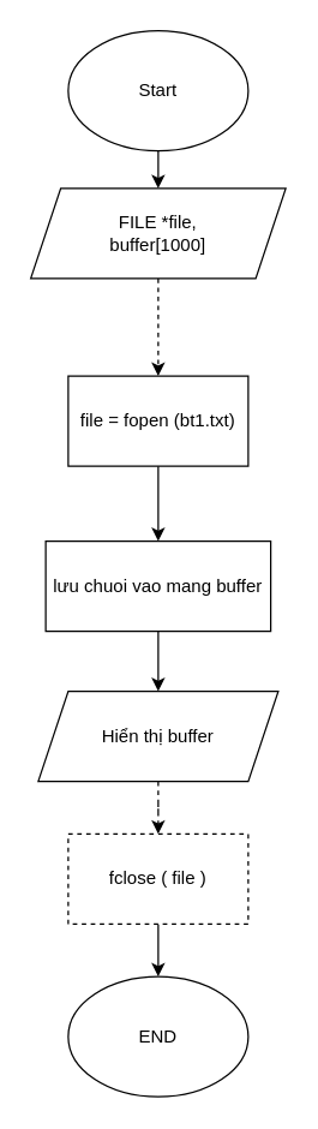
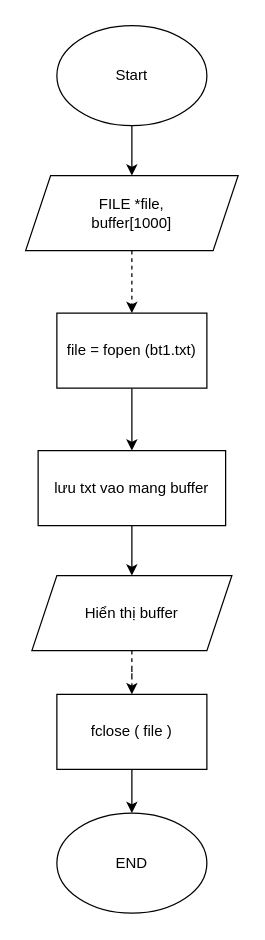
- <mxCell id="5" value="FILE *file,&lt;br&gt;buffer[1000]" style="shape=parallelogram;perimeter=parallelogramPerimeter;whiteSpace=wrap;html=1;fixedSize=1;" vertex="1" parent="1"><mxGeometry x="20" y="125" width="170" height="60" as="geometry" /></mxCell>
+ <mxCell id="5" value="FILE *file,&lt;br&gt;buffer[1000]" style="shape=parallelogram;perimeter=parallelogramPerimeter;whiteSpace=wrap;html=1;fixedSize=1;" vertex="1" parent="1"><mxGeometry x="20" y="140" width="170" height="60" as="geometry" /></mxCell>
- <mxCell id="9" value="lưu chuoi vao mang buffer" style="rounded=0;whiteSpace=wrap;html=1;" vertex="1" parent="1"><mxGeometry x="30" y="360" width="150" height="60" as="geometry" /></mxCell>
+ <mxCell id="9" value="lưu txt vao mang buffer" style="rounded=0;whiteSpace=wrap;html=1;" vertex="1" parent="1"><mxGeometry x="30" y="360" width="150" height="60" as="geometry" /></mxCell>
- <mxCell id="13" value="fclose ( file )" style="rounded=0;whiteSpace=wrap;html=1;dashed=1;" vertex="1" parent="1"><mxGeometry x="45" y="555" width="120" height="60" as="geometry" /></mxCell>
+ <mxCell id="13" value="fclose ( file )" style="rounded=0;whiteSpace=wrap;html=1;" vertex="1" parent="1"><mxGeometry x="45" y="555" width="120" height="60" as="geometry" /></mxCell>
